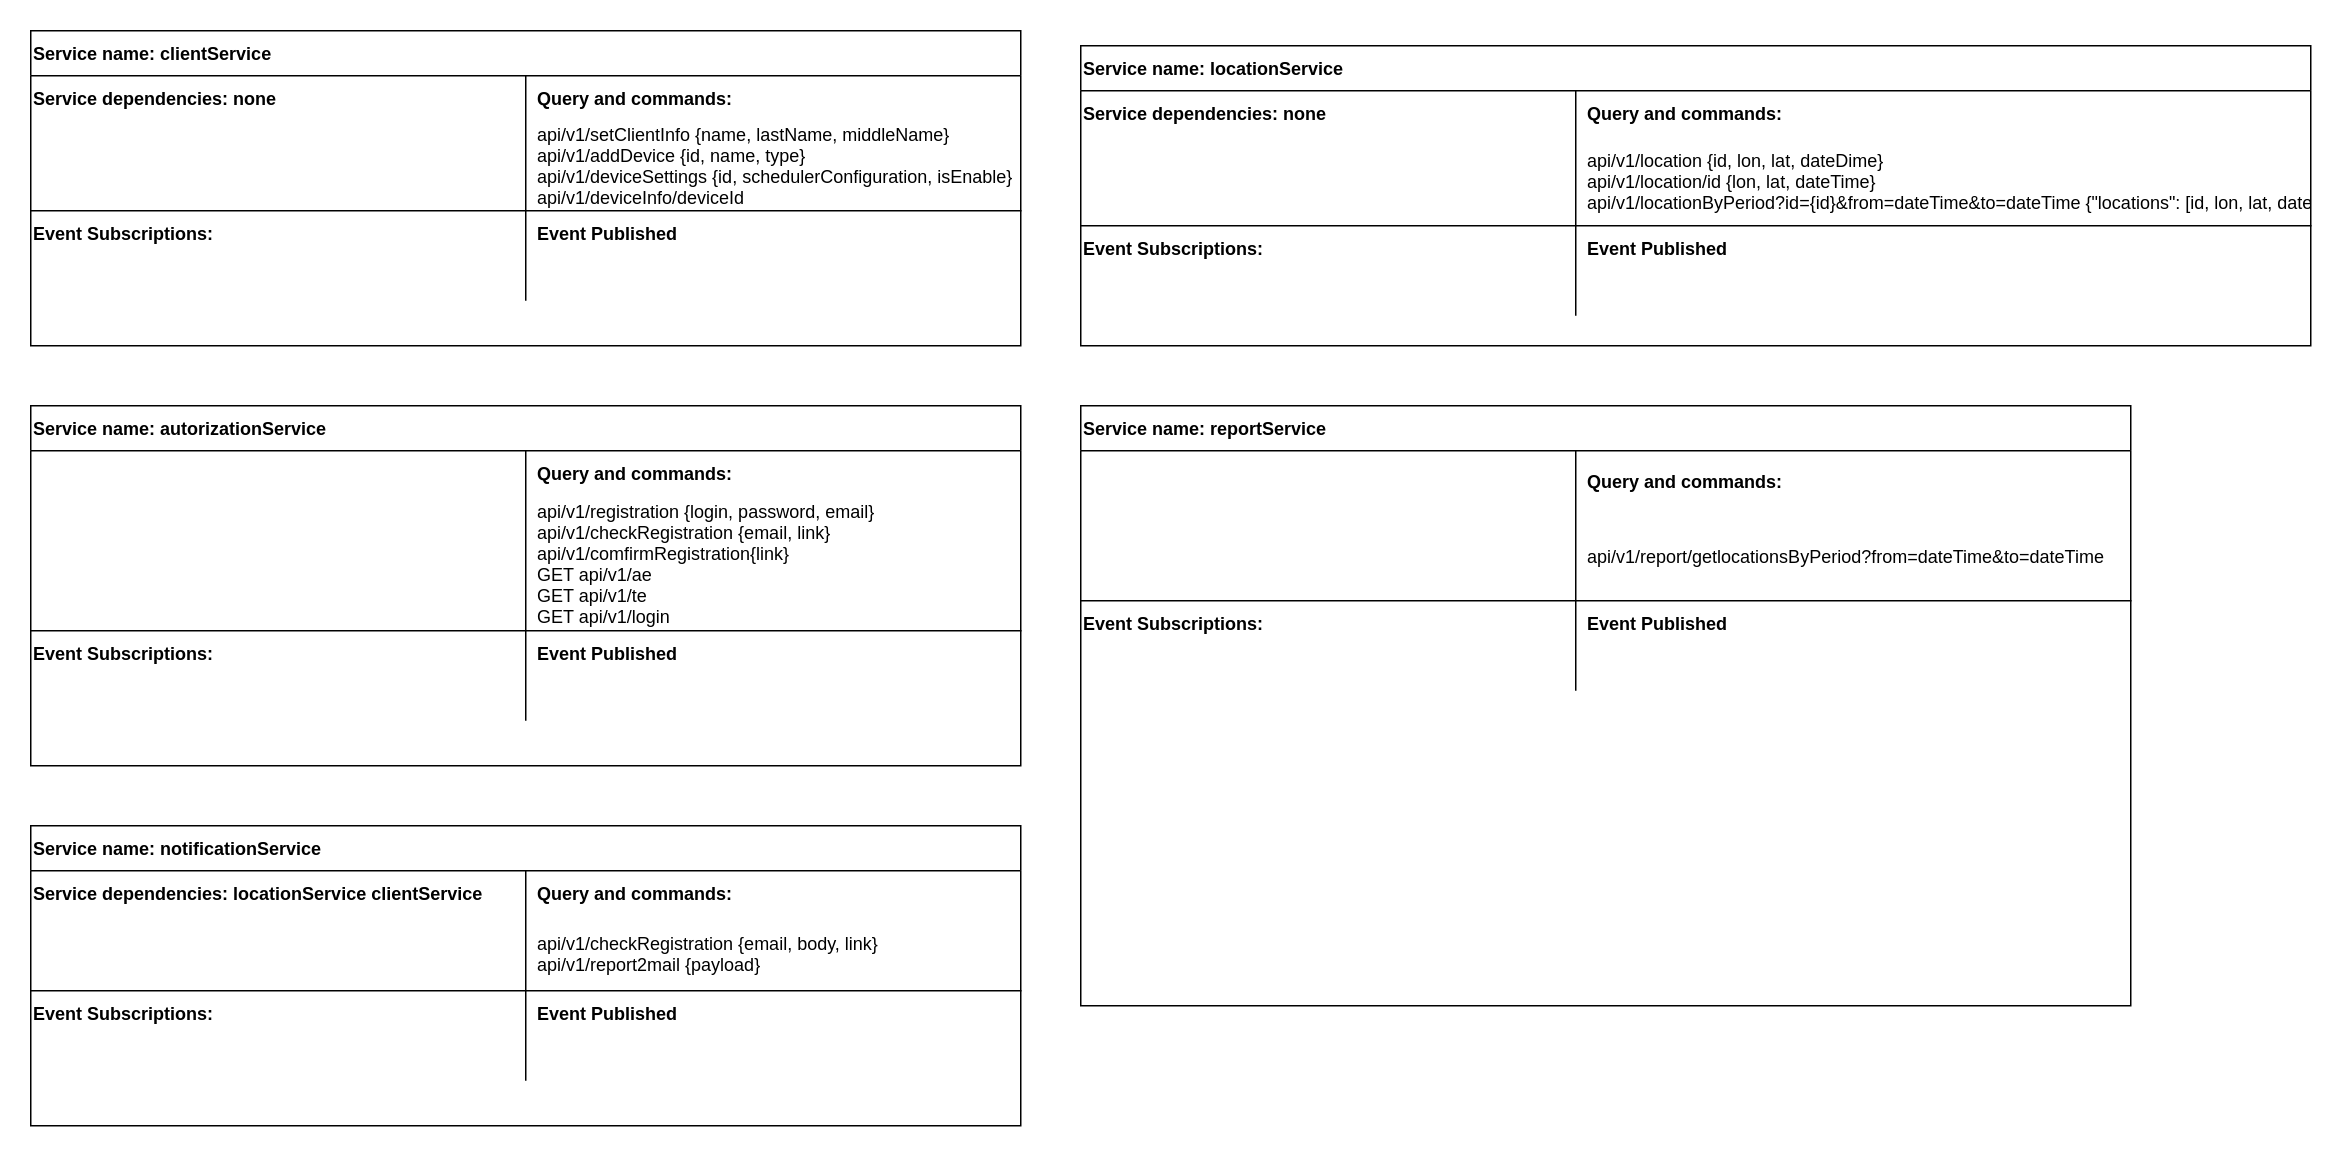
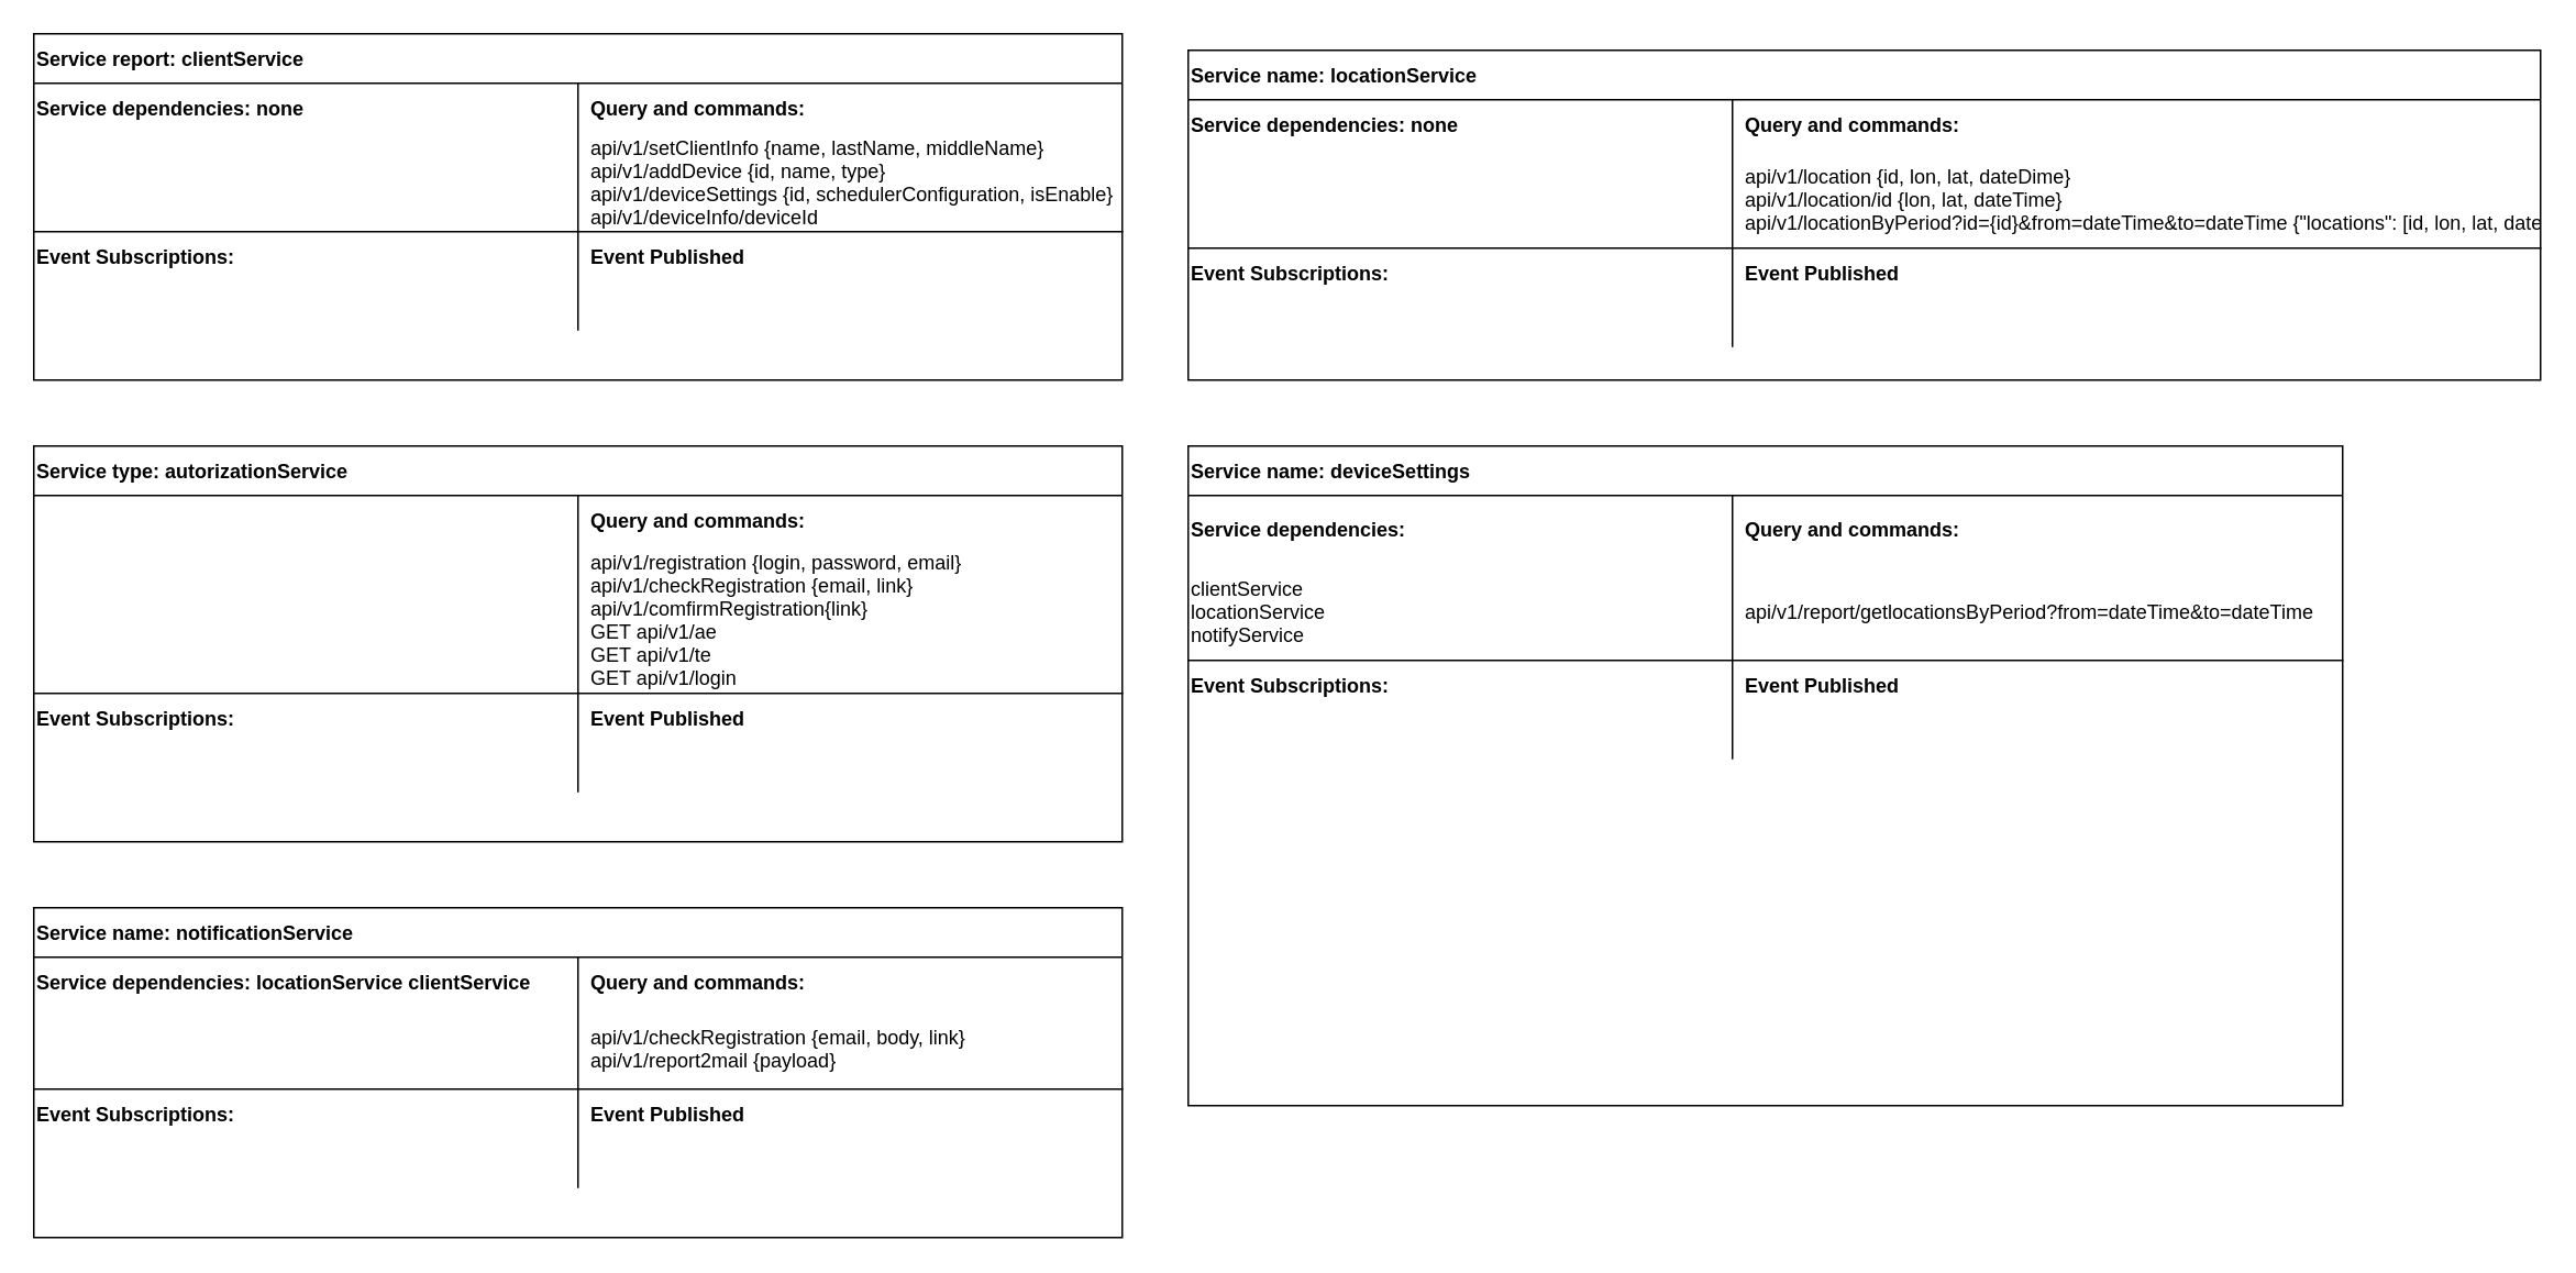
- <mxCell id="2" value="Service name: clientService" style="shape=table;startSize=30;container=1;collapsible=1;childLayout=tableLayout;fixedRows=1;rowLines=0;fontStyle=1;align=left;resizeLast=1;" parent="1" vertex="1"><mxGeometry x="20" y="20" width="660" height="210" as="geometry" /></mxCell>
+ <mxCell id="2" value="Service report: clientService" style="shape=table;startSize=30;container=1;collapsible=1;childLayout=tableLayout;fixedRows=1;rowLines=0;fontStyle=1;align=left;resizeLast=1;" parent="1" vertex="1"><mxGeometry x="20" y="20" width="660" height="210" as="geometry" /></mxCell>
- <mxCell id="15" value="Service name: autorizationService" style="shape=table;startSize=30;container=1;collapsible=1;childLayout=tableLayout;fixedRows=1;rowLines=0;fontStyle=1;align=left;resizeLast=1;" parent="1" vertex="1"><mxGeometry x="20" y="270" width="660" height="240" as="geometry" /></mxCell>
+ <mxCell id="15" value="Service type: autorizationService" style="shape=table;startSize=30;container=1;collapsible=1;childLayout=tableLayout;fixedRows=1;rowLines=0;fontStyle=1;align=left;resizeLast=1;" parent="1" vertex="1"><mxGeometry x="20" y="270" width="660" height="240" as="geometry" /></mxCell>
- <mxCell id="53" value="Service name: reportService" style="shape=table;startSize=30;container=1;collapsible=1;childLayout=tableLayout;fixedRows=1;rowLines=0;fontStyle=1;align=left;resizeLast=1;" parent="1" vertex="1"><mxGeometry x="720" y="270" width="700.0" height="400" as="geometry" /></mxCell>
+ <mxCell id="53" value="Service name: deviceSettings" style="shape=table;startSize=30;container=1;collapsible=1;childLayout=tableLayout;fixedRows=1;rowLines=0;fontStyle=1;align=left;resizeLast=1;" parent="1" vertex="1"><mxGeometry x="720" y="270" width="700.0" height="400" as="geometry" /></mxCell>
+ <mxCell id="55" value="Service dependencies:" style="shape=partialRectangle;connectable=0;fillColor=none;top=0;left=0;bottom=0;right=0;fontStyle=1;overflow=hidden;align=left;" parent="54" vertex="1"><mxGeometry width="330" height="40" as="geometry" /></mxCell>
+ <mxCell id="58" value="clientService&#10;locationService&#10;notifyService" style="shape=partialRectangle;connectable=0;fillColor=none;top=0;left=0;bottom=0;right=0;fontStyle=0;overflow=hidden;align=left;" parent="57" vertex="1"><mxGeometry width="330" height="60" as="geometry" /></mxCell>
